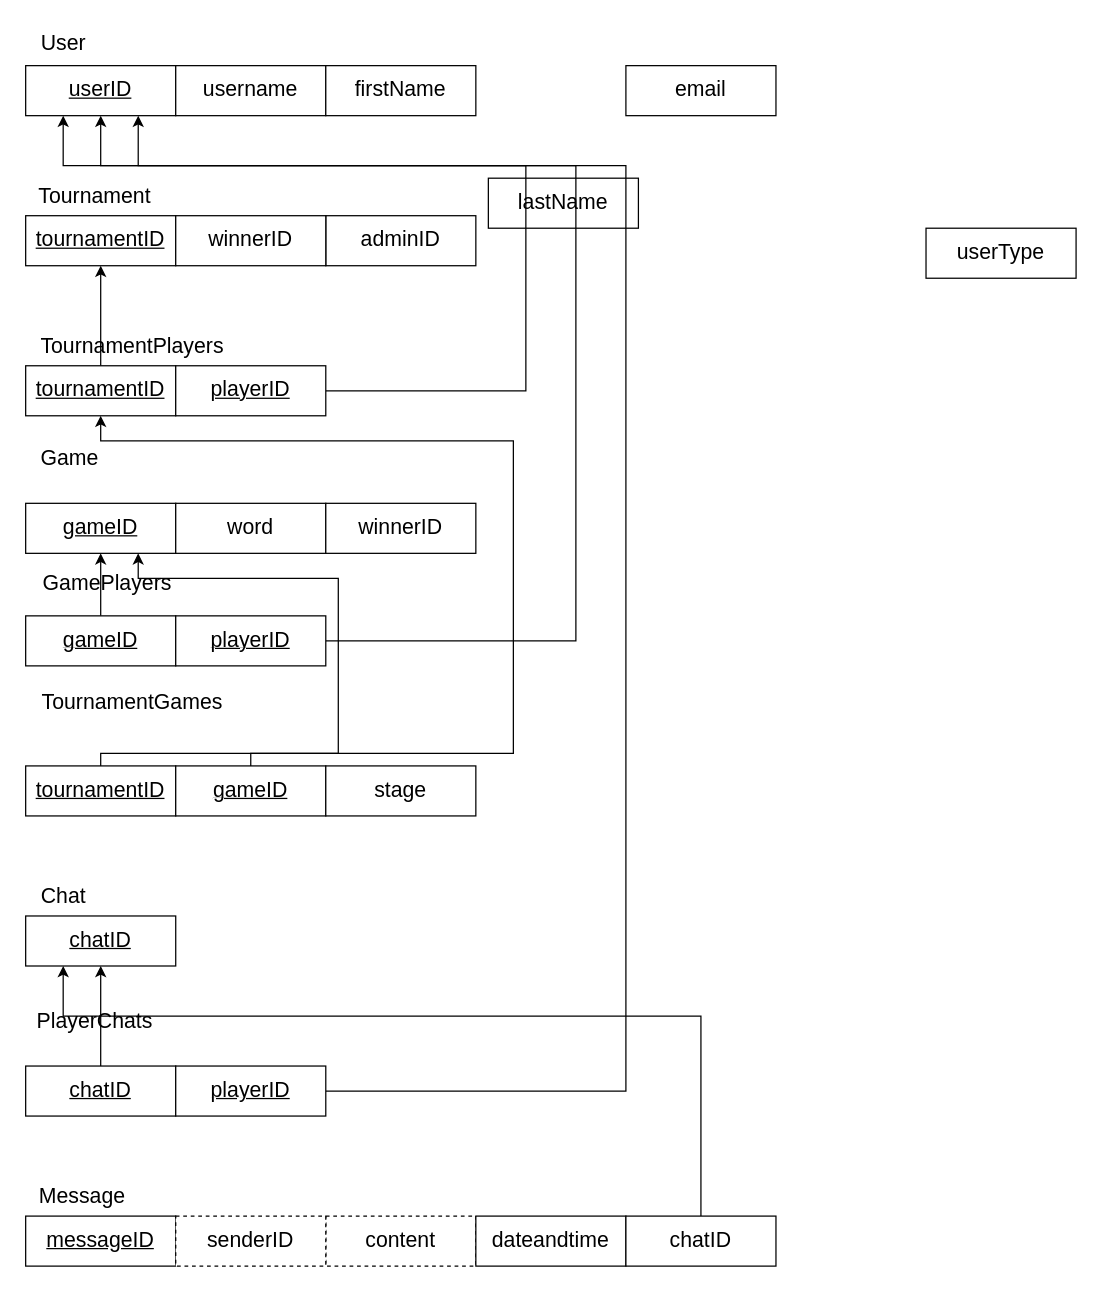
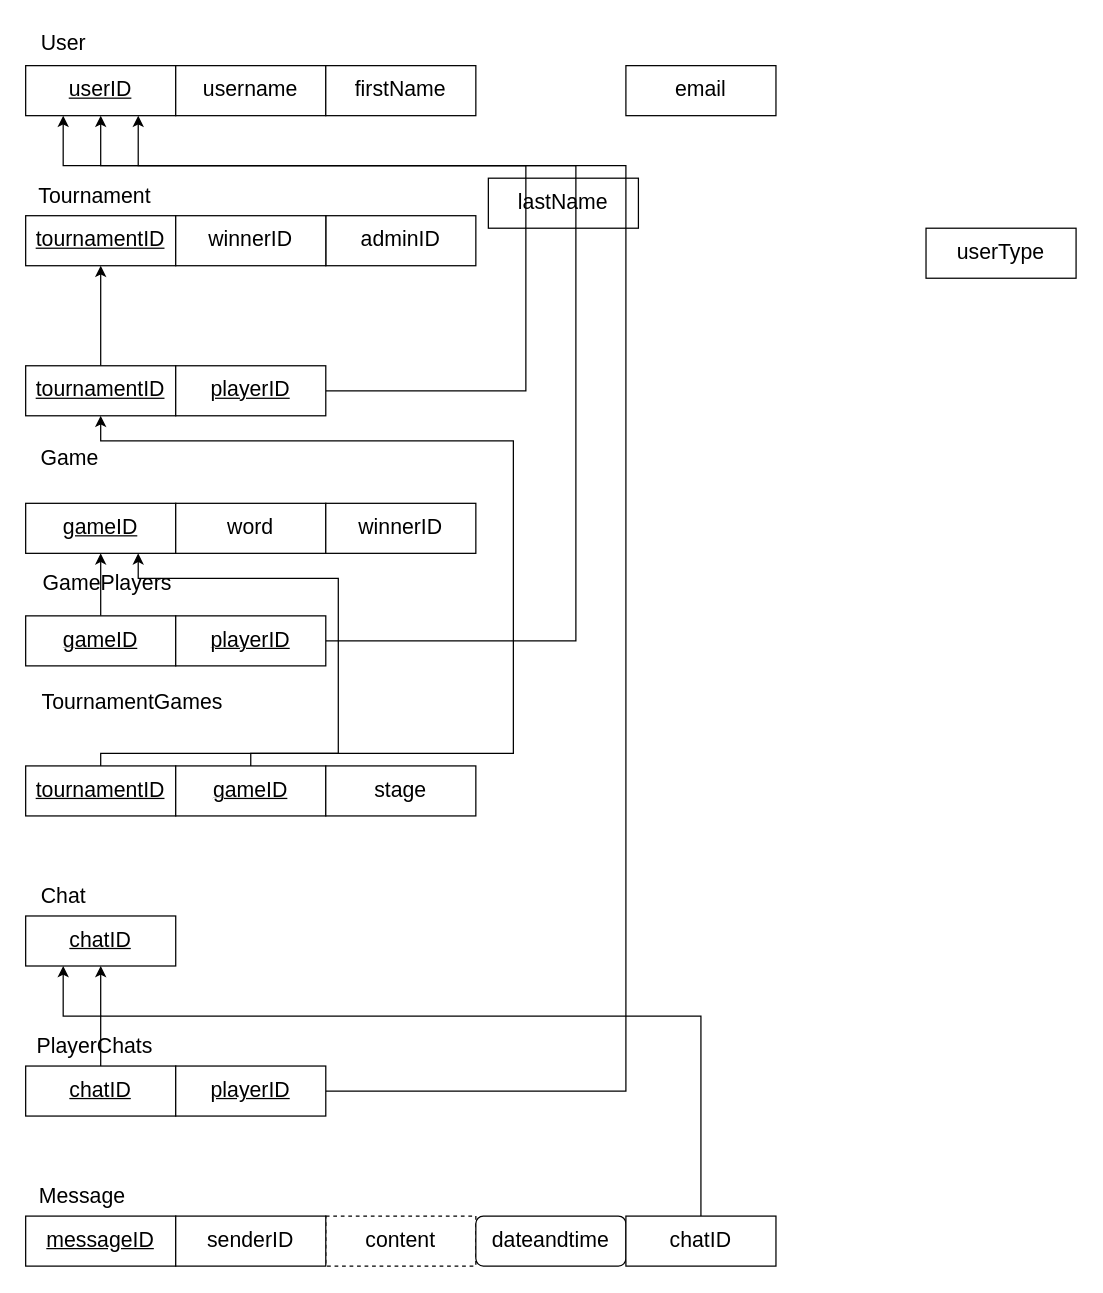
- <mxCell id="30" value="&lt;font style=&quot;font-size: 17px;&quot;&gt;TournamentPlayers&lt;/font&gt;" style="text;html=1;align=center;verticalAlign=middle;resizable=0;points=[];autosize=1;strokeColor=none;fillColor=none;" parent="1" vertex="1"><mxGeometry x="20" y="262" width="170" height="30" as="geometry" /></mxCell>
- <mxCell id="38" value="&lt;font style=&quot;font-size: 17px;&quot;&gt;PlayerChats&lt;/font&gt;" style="text;html=1;align=center;verticalAlign=middle;resizable=0;points=[];autosize=1;strokeColor=none;fillColor=none;" parent="1" vertex="1"><mxGeometry x="20" y="802" width="110" height="30" as="geometry" /></mxCell>
+ <mxCell id="38" value="&lt;font style=&quot;font-size: 17px;&quot;&gt;PlayerChats&lt;/font&gt;" style="text;html=1;align=center;verticalAlign=middle;resizable=0;points=[];autosize=1;strokeColor=none;fillColor=none;" parent="1" vertex="1"><mxGeometry x="20" y="822" width="110" height="30" as="geometry" /></mxCell>
- <mxCell id="14" value="&lt;font style=&quot;font-size: 17px;&quot;&gt;senderID&lt;/font&gt;" style="rounded=0;whiteSpace=wrap;html=1;dashed=1;" parent="1" vertex="1"><mxGeometry x="140" y="972" width="120" height="40" as="geometry" /></mxCell>
+ <mxCell id="14" value="&lt;font style=&quot;font-size: 17px;&quot;&gt;senderID&lt;/font&gt;" style="rounded=0;whiteSpace=wrap;html=1;" parent="1" vertex="1"><mxGeometry x="140" y="972" width="120" height="40" as="geometry" /></mxCell>
- <mxCell id="11" value="&lt;font style=&quot;font-size: 17px;&quot;&gt;dateandtime&lt;/font&gt;" style="rounded=0;whiteSpace=wrap;html=1;" parent="1" vertex="1"><mxGeometry x="380" y="972" width="120" height="40" as="geometry" /></mxCell>
+ <mxCell id="11" value="&lt;font style=&quot;font-size: 17px;&quot;&gt;dateandtime&lt;/font&gt;" style="whiteSpace=wrap;html=1;rounded=1;" parent="1" vertex="1"><mxGeometry x="380" y="972" width="120" height="40" as="geometry" /></mxCell>
